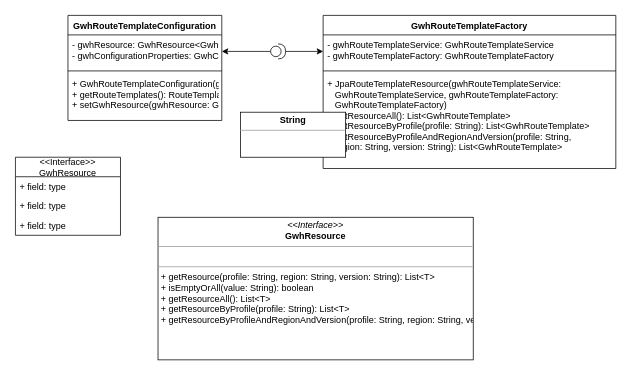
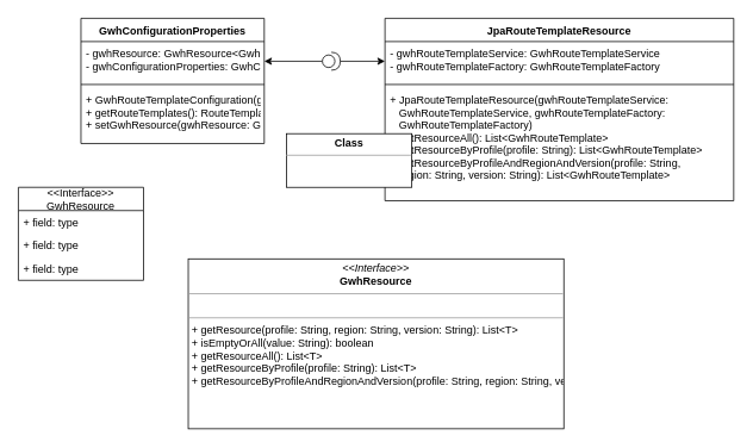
- <mxCell id="6" value="GwhRouteTemplateConfiguration" style="swimlane;fontStyle=1;align=center;verticalAlign=top;childLayout=stackLayout;horizontal=1;startSize=26;horizontalStack=0;resizeParent=1;resizeParentMax=0;resizeLast=0;collapsible=1;marginBottom=0;" vertex="1" parent="1"><mxGeometry x="90" y="20" width="205" height="140" as="geometry" /></mxCell>
+ <mxCell id="6" value="GwhConfigurationProperties" style="swimlane;fontStyle=1;align=center;verticalAlign=top;childLayout=stackLayout;horizontal=1;startSize=26;horizontalStack=0;resizeParent=1;resizeParentMax=0;resizeLast=0;collapsible=1;marginBottom=0;" vertex="1" parent="1"><mxGeometry x="90" y="20" width="205" height="140" as="geometry" /></mxCell>
- <mxCell id="2" value="GwhRouteTemplateFactory" style="swimlane;fontStyle=1;align=center;verticalAlign=top;childLayout=stackLayout;horizontal=1;startSize=26;horizontalStack=0;resizeParent=1;resizeParentMax=0;resizeLast=0;collapsible=1;marginBottom=0;" vertex="1" parent="1"><mxGeometry x="430" y="20" width="390" height="204" as="geometry" /></mxCell>
+ <mxCell id="2" value="JpaRouteTemplateResource" style="swimlane;fontStyle=1;align=center;verticalAlign=top;childLayout=stackLayout;horizontal=1;startSize=26;horizontalStack=0;resizeParent=1;resizeParentMax=0;resizeLast=0;collapsible=1;marginBottom=0;" vertex="1" parent="1"><mxGeometry x="430" y="20" width="390" height="204" as="geometry" /></mxCell>
- <mxCell id="18" value="&lt;p style=&quot;margin:0px;margin-top:4px;text-align:center;&quot;&gt;&lt;b&gt;String&lt;/b&gt;&lt;/p&gt;&lt;hr size=&quot;1&quot;/&gt;&lt;div style=&quot;height:2px;&quot;&gt;&lt;/div&gt;" style="verticalAlign=top;align=left;overflow=fill;fontSize=12;fontFamily=Helvetica;html=1;" vertex="1" parent="1"><mxGeometry x="320" y="149" width="140" height="60" as="geometry" /></mxCell>
+ <mxCell id="18" value="&lt;p style=&quot;margin:0px;margin-top:4px;text-align:center;&quot;&gt;&lt;b&gt;Class&lt;/b&gt;&lt;/p&gt;&lt;hr size=&quot;1&quot;/&gt;&lt;div style=&quot;height:2px;&quot;&gt;&lt;/div&gt;" style="verticalAlign=top;align=left;overflow=fill;fontSize=12;fontFamily=Helvetica;html=1;" vertex="1" parent="1"><mxGeometry x="320" y="149" width="140" height="60" as="geometry" /></mxCell>
